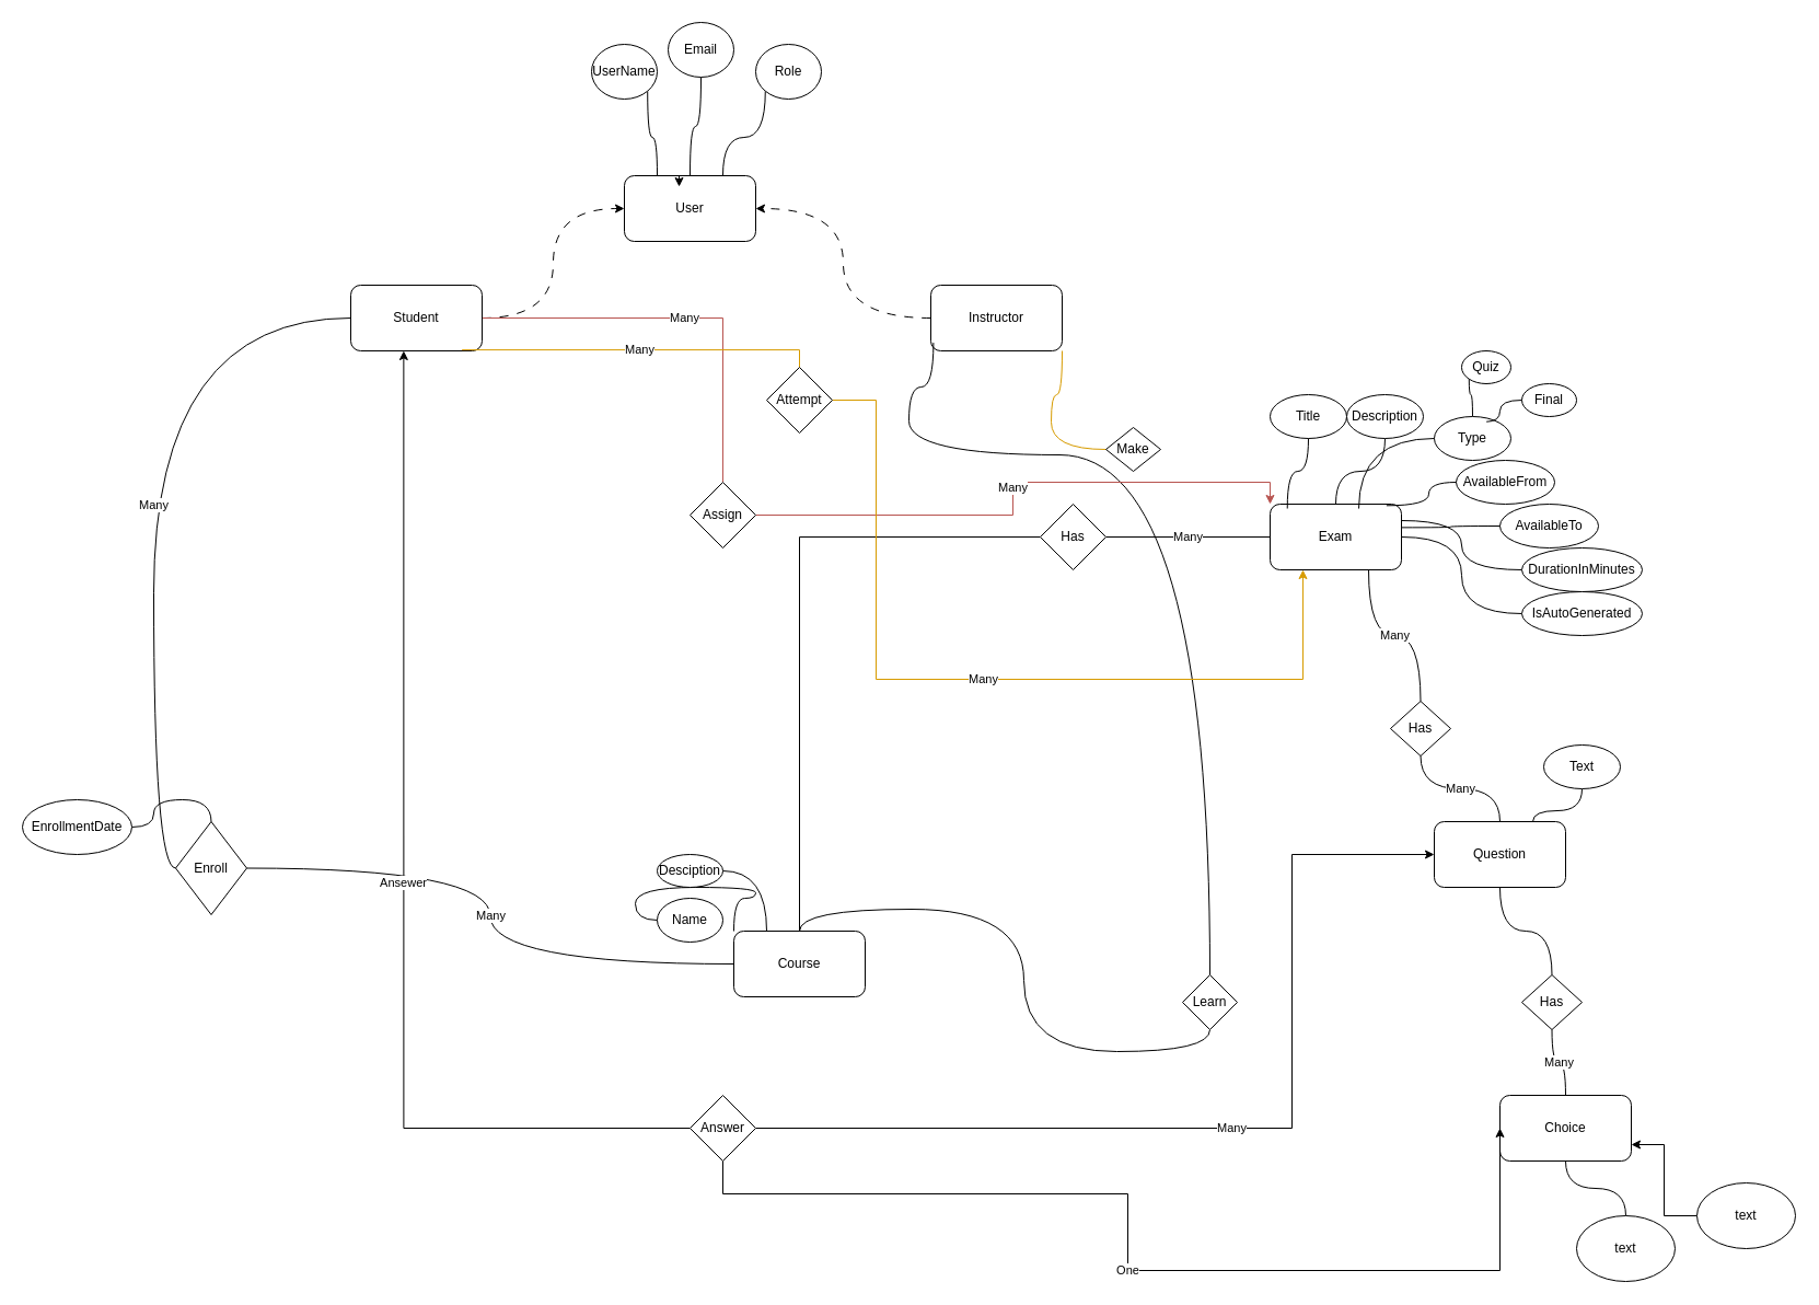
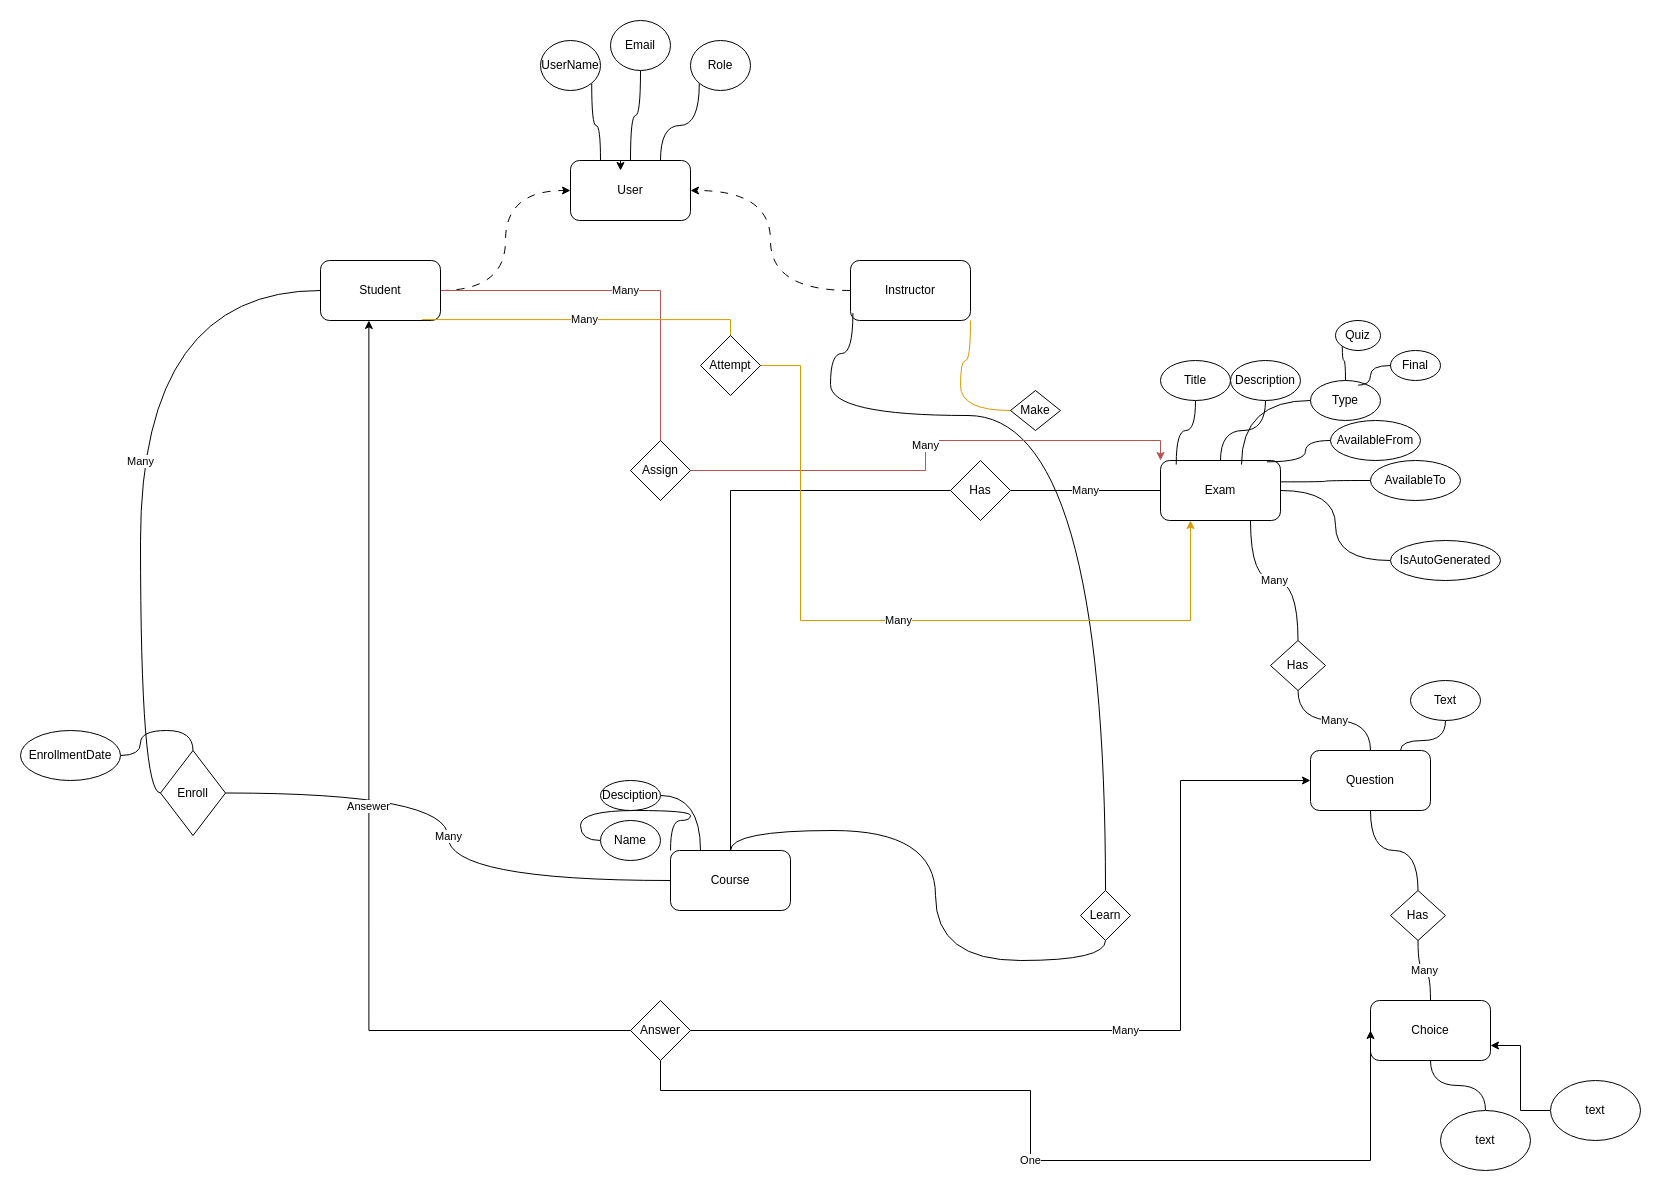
- <mxCell id="36" style="edgeStyle=orthogonalEdgeStyle;rounded=0;orthogonalLoop=1;jettySize=auto;html=1;entryX=1;entryY=0.25;entryDx=0;entryDy=0;curved=1;endArrow=none;startFill=0;" parent="1" source="37" target="17" edge="1"><mxGeometry relative="1" as="geometry" /></mxCell>
- <mxCell id="37" value="DurationInMinutes" style="ellipse;whiteSpace=wrap;html=1;" parent="1" vertex="1"><mxGeometry x="1390" y="500" width="110" height="40" as="geometry" /></mxCell>
